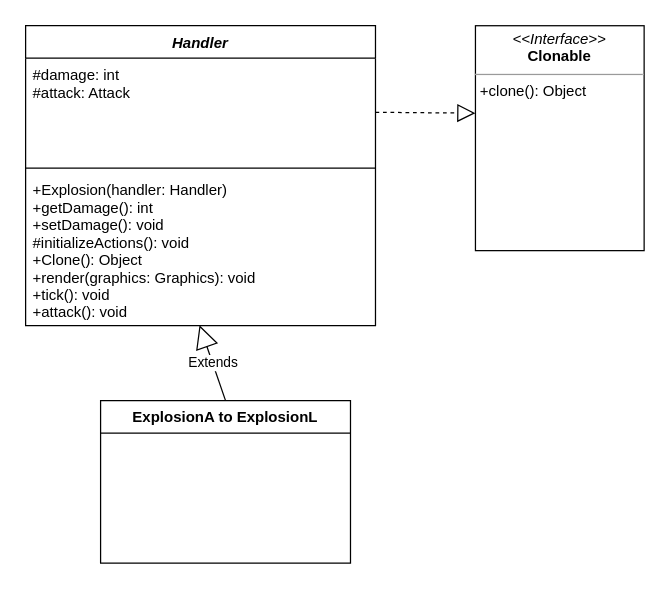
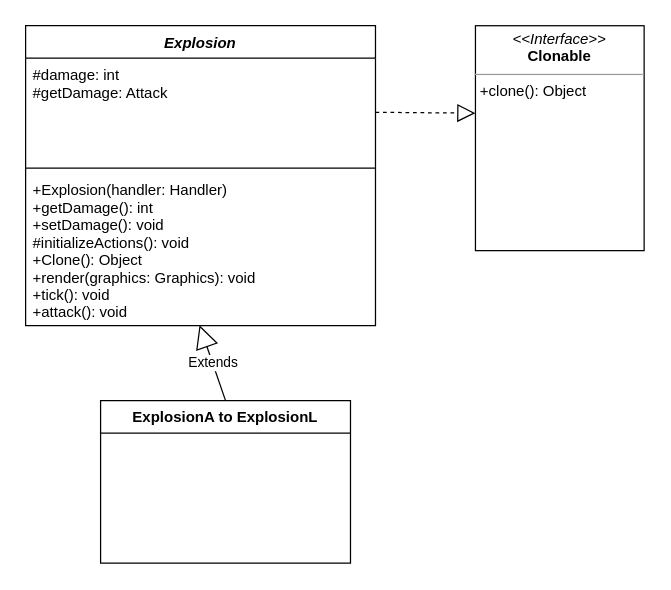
- <mxCell id="2" value="Handler" style="swimlane;fontStyle=3;align=center;verticalAlign=top;childLayout=stackLayout;horizontal=1;startSize=26;horizontalStack=0;resizeParent=1;resizeParentMax=0;resizeLast=0;collapsible=1;marginBottom=0;" parent="1" vertex="1"><mxGeometry x="20" y="20" width="280" height="240" as="geometry" /></mxCell>
+ <mxCell id="2" value="Explosion" style="swimlane;fontStyle=3;align=center;verticalAlign=top;childLayout=stackLayout;horizontal=1;startSize=26;horizontalStack=0;resizeParent=1;resizeParentMax=0;resizeLast=0;collapsible=1;marginBottom=0;" parent="1" vertex="1"><mxGeometry x="20" y="20" width="280" height="240" as="geometry" /></mxCell>
- <mxCell id="3" value="#damage: int&#10;#attack: Attack" style="text;strokeColor=none;fillColor=none;align=left;verticalAlign=top;spacingLeft=4;spacingRight=4;overflow=hidden;rotatable=0;points=[[0,0.5],[1,0.5]];portConstraint=eastwest;" parent="2" vertex="1"><mxGeometry y="26" width="280" height="84" as="geometry" /></mxCell>
+ <mxCell id="3" value="#damage: int&#10;#getDamage: Attack" style="text;strokeColor=none;fillColor=none;align=left;verticalAlign=top;spacingLeft=4;spacingRight=4;overflow=hidden;rotatable=0;points=[[0,0.5],[1,0.5]];portConstraint=eastwest;" parent="2" vertex="1"><mxGeometry y="26" width="280" height="84" as="geometry" /></mxCell>
